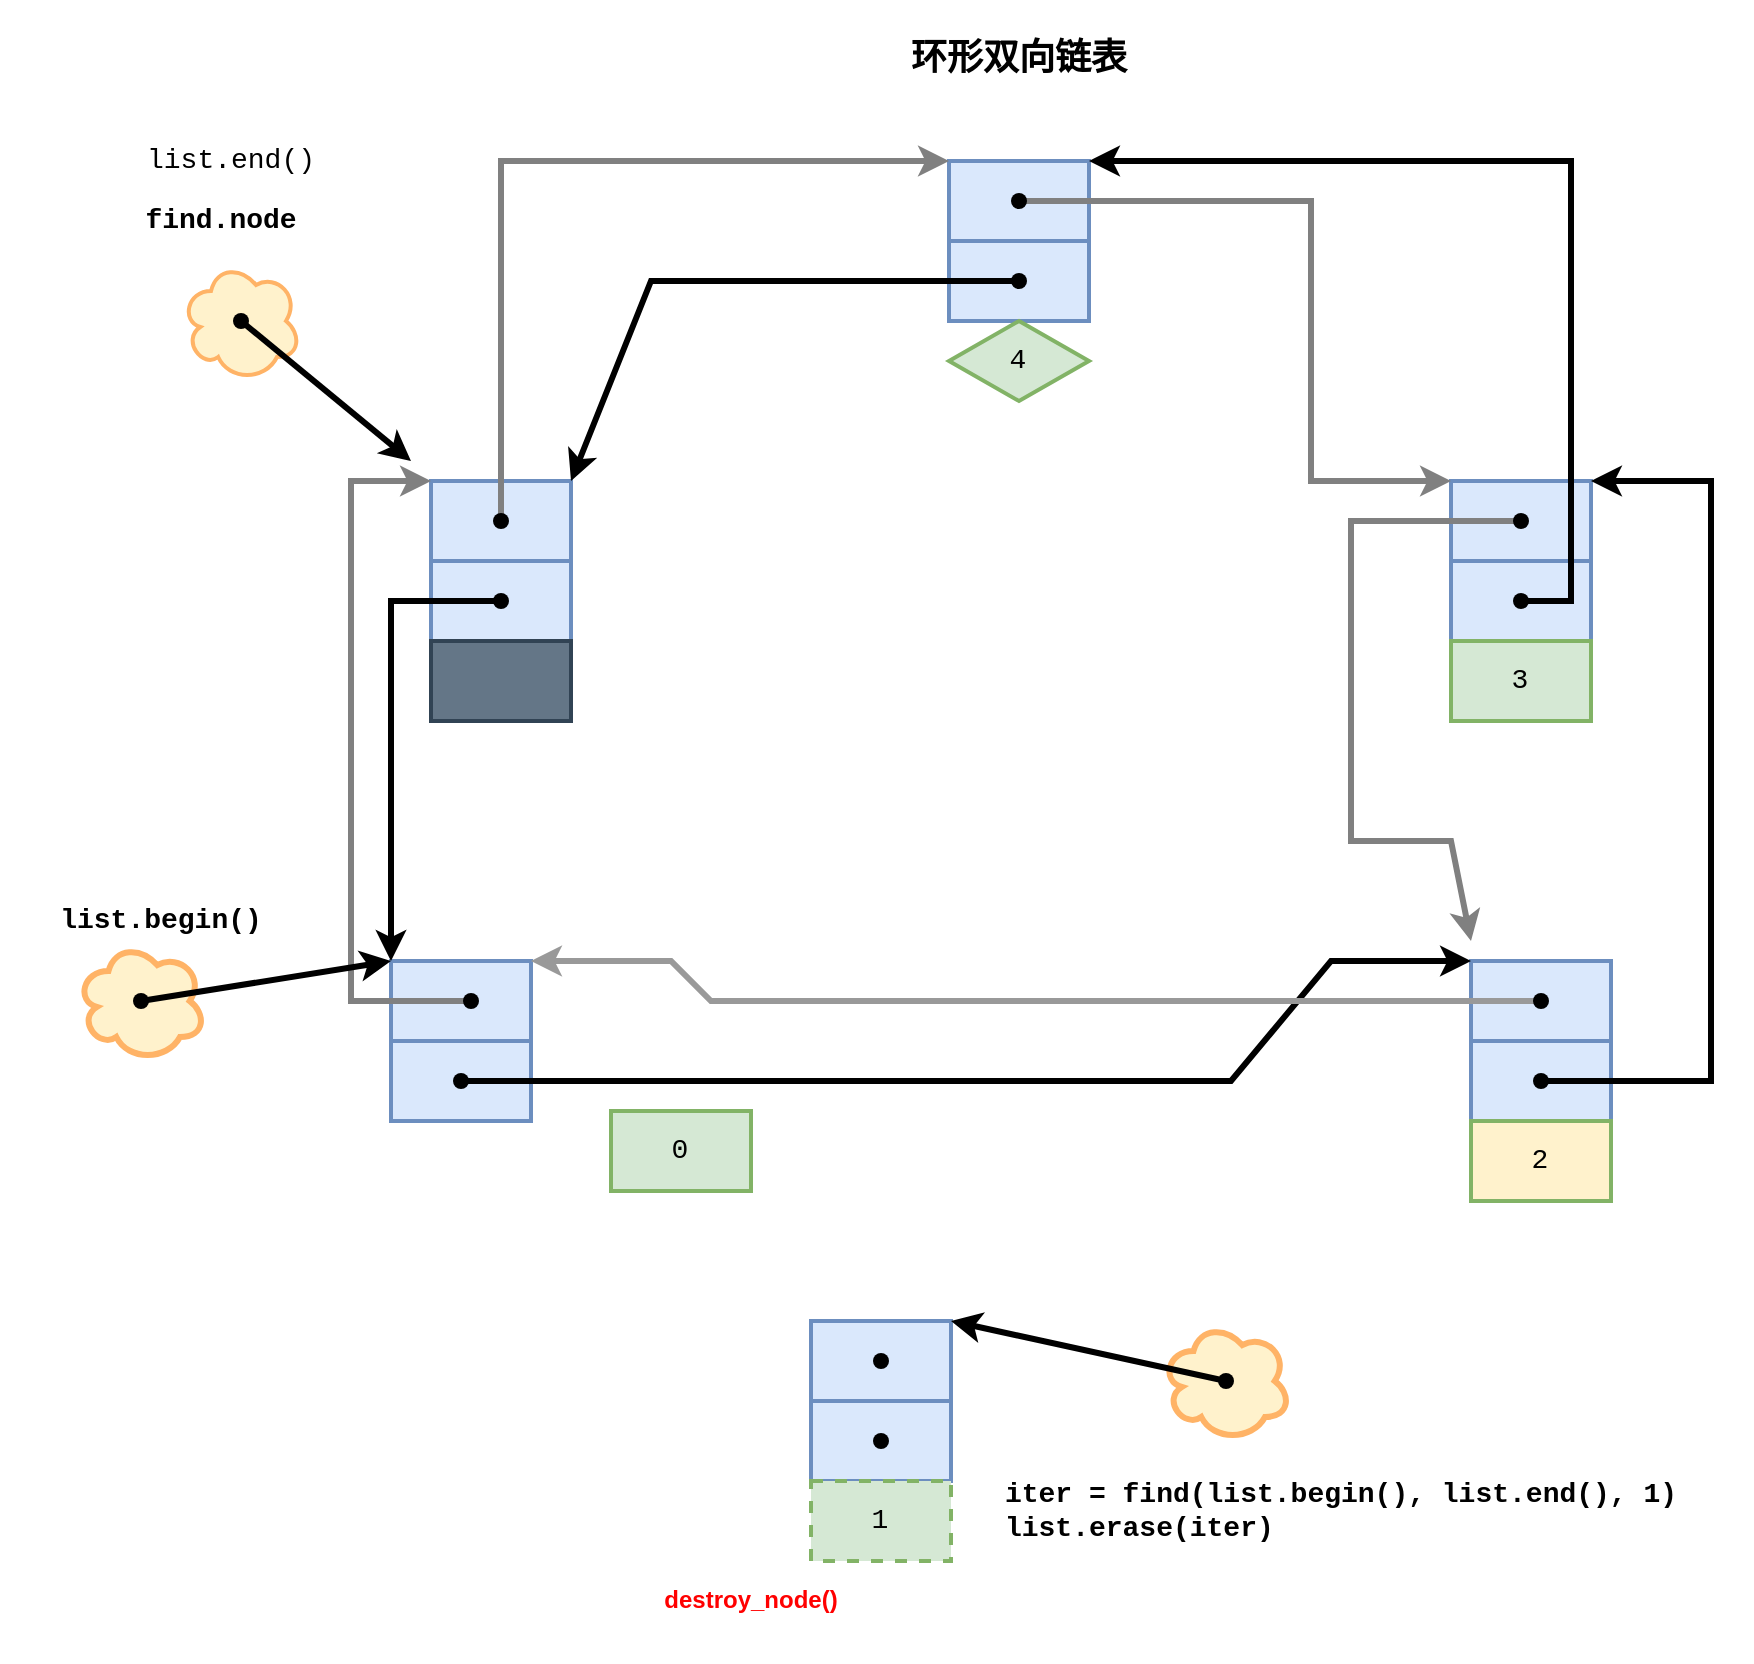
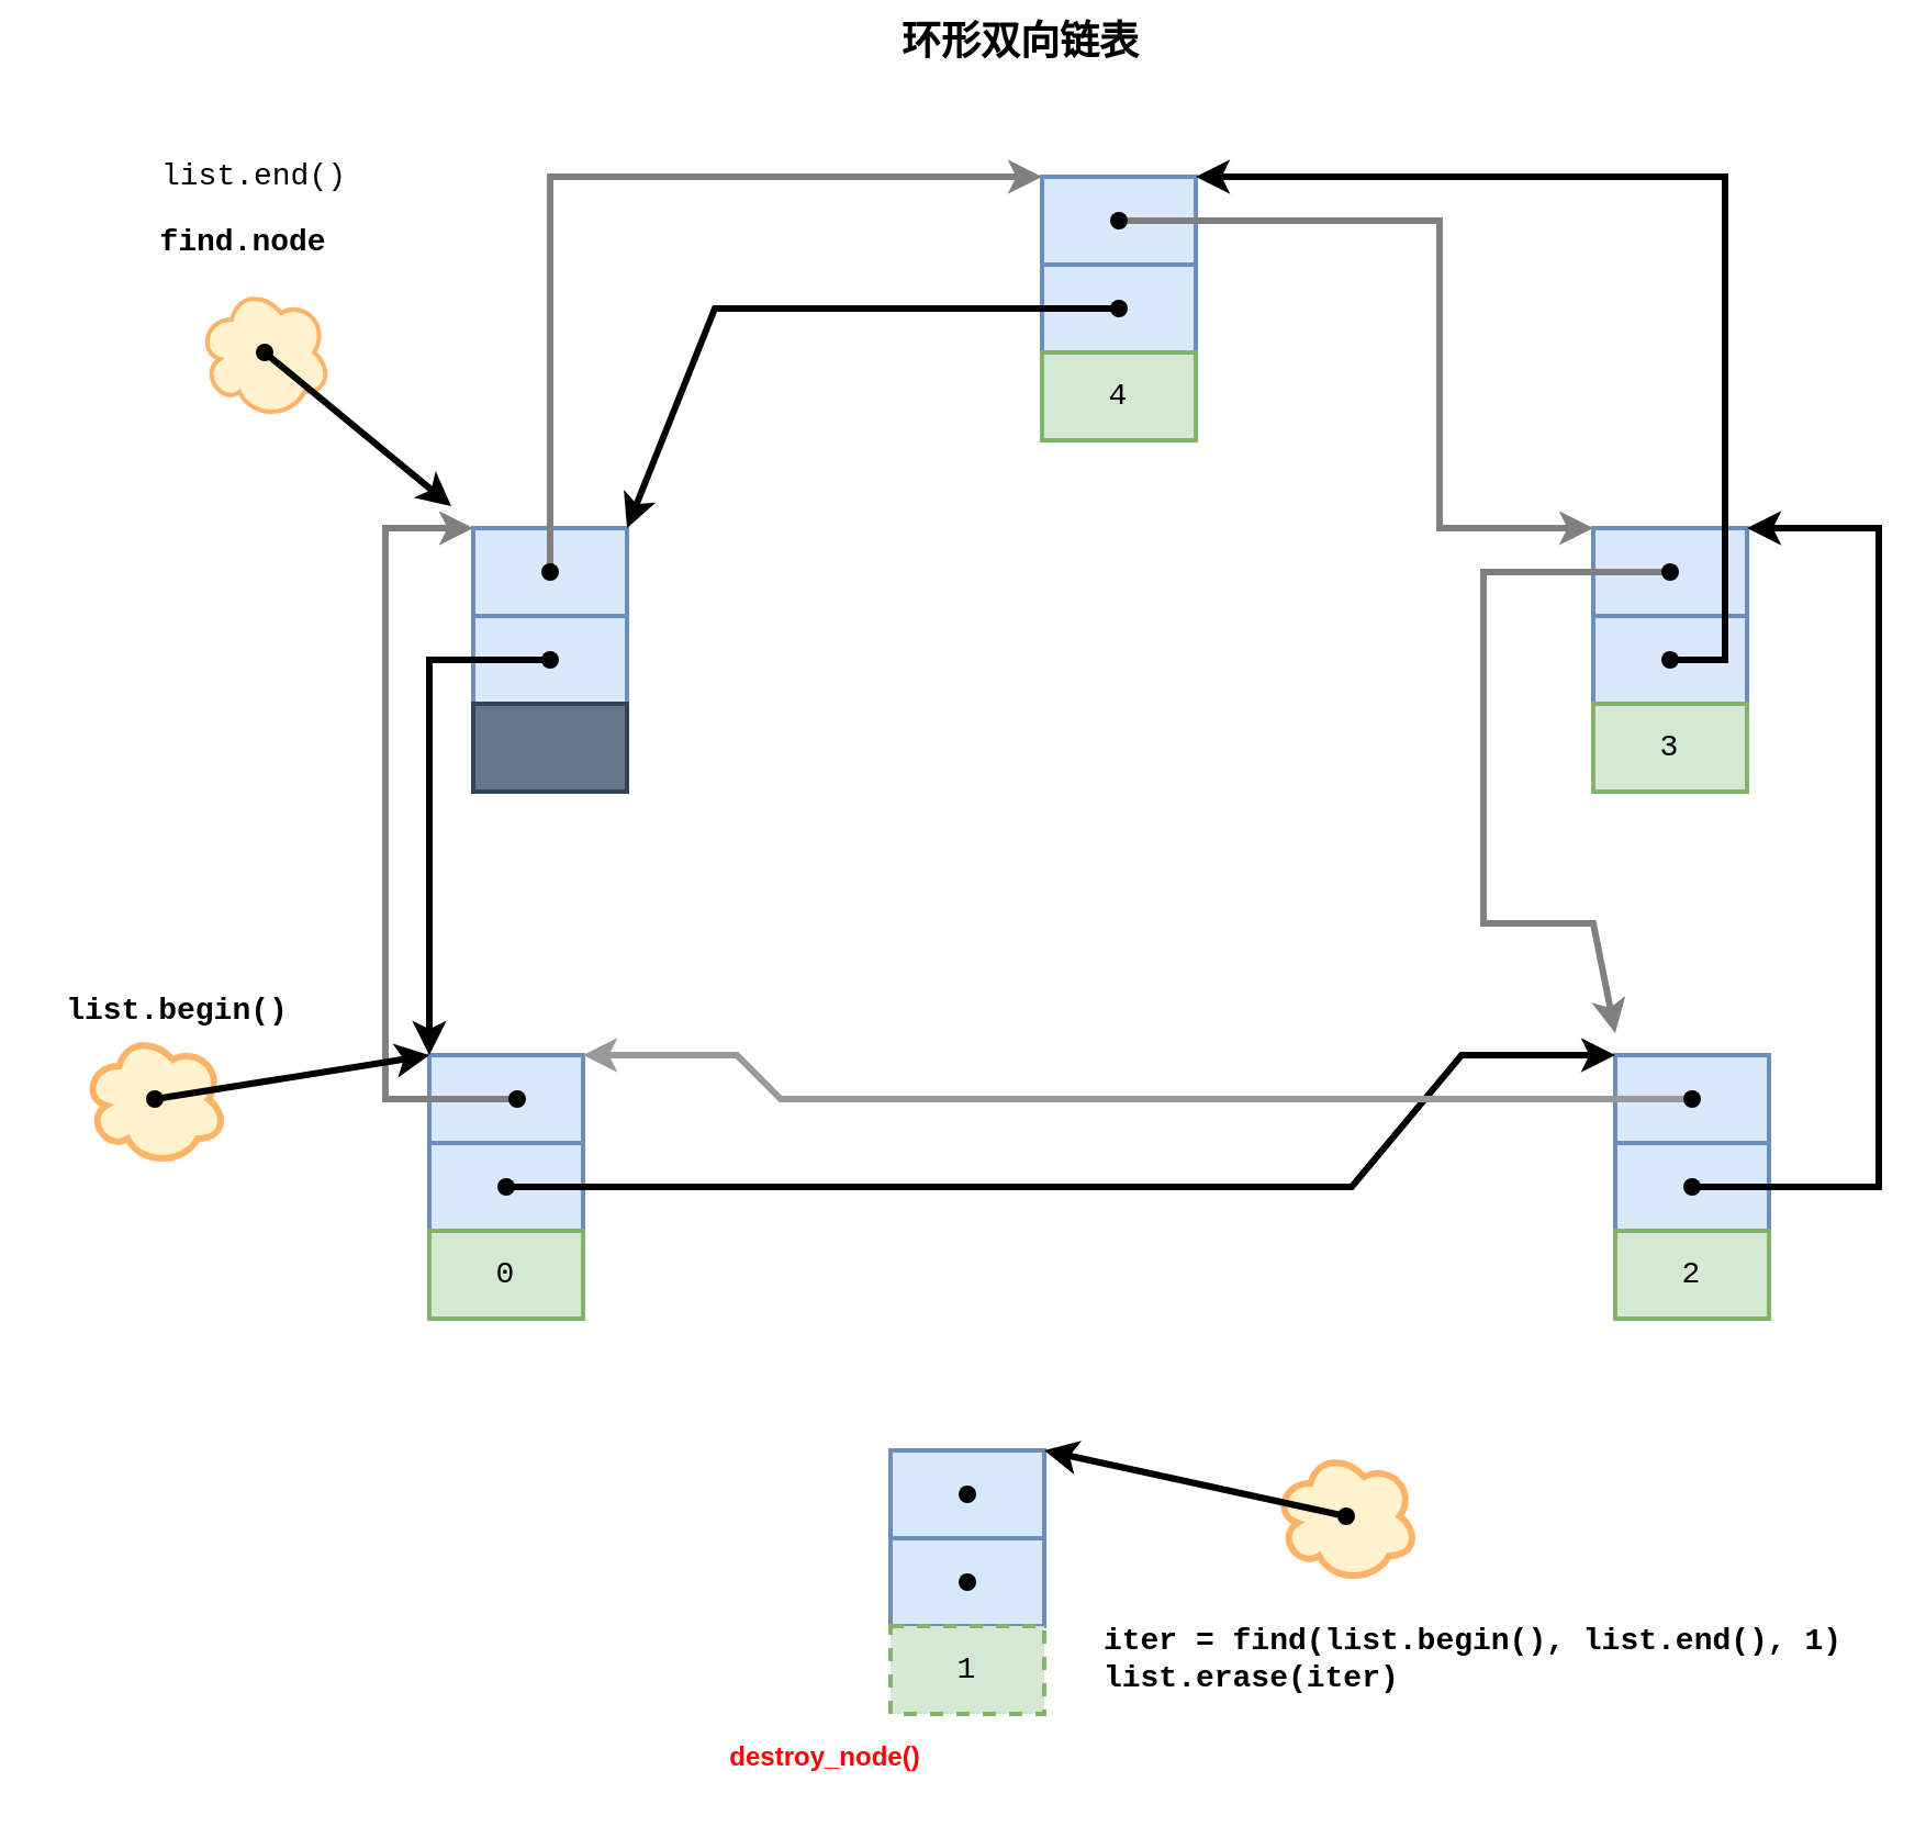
- <mxCell id="48" value="&lt;font style=&quot;font-size: 18px&quot; face=&quot;Courier New&quot;&gt;&lt;b&gt;环形双向链表&lt;/b&gt;&lt;/font&gt;" style="text;html=1;align=center;verticalAlign=middle;resizable=0;points=[];autosize=1;strokeColor=none;" parent="1" vertex="1"><mxGeometry x="449" y="20" width="120" height="20" as="geometry" /></mxCell>
+ <mxCell id="48" value="&lt;font style=&quot;font-size: 18px&quot; face=&quot;Courier New&quot;&gt;&lt;b&gt;环形双向链表&lt;/b&gt;&lt;/font&gt;" style="text;html=1;align=center;verticalAlign=middle;resizable=0;points=[];autosize=1;strokeColor=none;" parent="1" vertex="1"><mxGeometry x="404" y="10" width="120" height="20" as="geometry" /></mxCell>
- <mxCell id="20" value="&lt;font face=&quot;Courier New&quot; style=&quot;font-size: 14px&quot;&gt;4&lt;/font&gt;" style="rhombus;whiteSpace=wrap;html=1;strokeWidth=2;fillColor=#d5e8d4;strokeColor=#82b366;" parent="1" vertex="1"><mxGeometry x="474" y="160" width="70" height="40" as="geometry" /></mxCell>
+ <mxCell id="20" value="&lt;font face=&quot;Courier New&quot; style=&quot;font-size: 14px&quot;&gt;4&lt;/font&gt;" style="rounded=0;whiteSpace=wrap;html=1;strokeWidth=2;fillColor=#d5e8d4;strokeColor=#82b366;" parent="1" vertex="1"><mxGeometry x="474" y="160" width="70" height="40" as="geometry" /></mxCell>
- <mxCell id="5" value="&lt;font style=&quot;font-size: 14px&quot; face=&quot;Courier New&quot;&gt;0&lt;/font&gt;" style="rounded=0;whiteSpace=wrap;html=1;strokeWidth=2;fillColor=#d5e8d4;strokeColor=#82b366;" parent="1" vertex="1"><mxGeometry x="305" y="555" width="70" height="40" as="geometry" /></mxCell>
+ <mxCell id="5" value="&lt;font style=&quot;font-size: 14px&quot; face=&quot;Courier New&quot;&gt;0&lt;/font&gt;" style="rounded=0;whiteSpace=wrap;html=1;strokeWidth=2;fillColor=#d5e8d4;strokeColor=#82b366;" parent="1" vertex="1"><mxGeometry x="195" y="560" width="70" height="40" as="geometry" /></mxCell>
- <mxCell id="14" value="&lt;font face=&quot;Courier New&quot; style=&quot;font-size: 14px&quot;&gt;2&lt;/font&gt;" style="rounded=0;whiteSpace=wrap;html=1;strokeWidth=2;fillColor=#fff2cc;strokeColor=#82b366;" parent="1" vertex="1"><mxGeometry x="735" y="560" width="70" height="40" as="geometry" /></mxCell>
+ <mxCell id="14" value="&lt;font face=&quot;Courier New&quot; style=&quot;font-size: 14px&quot;&gt;2&lt;/font&gt;" style="rounded=0;whiteSpace=wrap;html=1;strokeWidth=2;fillColor=#d5e8d4;strokeColor=#82b366;" parent="1" vertex="1"><mxGeometry x="735" y="560" width="70" height="40" as="geometry" /></mxCell>
